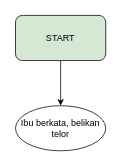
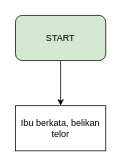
- <mxCell id="4" value="Ibu berkata, belikan telor" style="ellipse;whiteSpace=wrap;html=1;" vertex="1" parent="1"><mxGeometry x="20" y="140" width="120" height="60" as="geometry" /></mxCell>
+ <mxCell id="4" value="Ibu berkata, belikan telor" style="rounded=0;whiteSpace=wrap;html=1;" vertex="1" parent="1"><mxGeometry x="20" y="140" width="120" height="60" as="geometry" /></mxCell>
